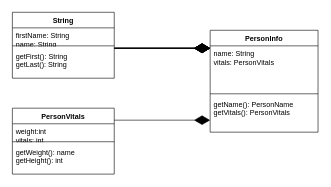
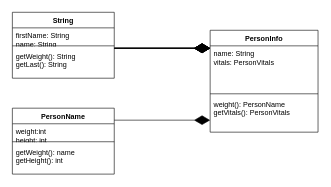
- <mxCell id="5" value="getFirst(): String&#10;getLast(): String&#10;" style="text;strokeColor=none;fillColor=none;align=left;verticalAlign=top;spacingLeft=4;spacingRight=4;overflow=hidden;rotatable=0;points=[[0,0.5],[1,0.5]];portConstraint=eastwest;" vertex="1" parent="2"><mxGeometry y="60" width="170" height="50" as="geometry" /></mxCell>
+ <mxCell id="5" value="getWeight(): String&#10;getLast(): String&#10;" style="text;strokeColor=none;fillColor=none;align=left;verticalAlign=top;spacingLeft=4;spacingRight=4;overflow=hidden;rotatable=0;points=[[0,0.5],[1,0.5]];portConstraint=eastwest;" vertex="1" parent="2"><mxGeometry y="60" width="170" height="50" as="geometry" /></mxCell>
- <mxCell id="9" value="getName(): PersonName&#10;getVitals(): PersonVitals&#10;" style="text;strokeColor=none;fillColor=none;align=left;verticalAlign=top;spacingLeft=4;spacingRight=4;overflow=hidden;rotatable=0;points=[[0,0.5],[1,0.5]];portConstraint=eastwest;" vertex="1" parent="6"><mxGeometry y="110" width="180" height="60" as="geometry" /></mxCell>
+ <mxCell id="9" value="weight(): PersonName&#10;getVitals(): PersonVitals&#10;" style="text;strokeColor=none;fillColor=none;align=left;verticalAlign=top;spacingLeft=4;spacingRight=4;overflow=hidden;rotatable=0;points=[[0,0.5],[1,0.5]];portConstraint=eastwest;" vertex="1" parent="6"><mxGeometry y="110" width="180" height="60" as="geometry" /></mxCell>
- <mxCell id="10" value="PersonVitals" style="swimlane;fontStyle=1;align=center;verticalAlign=top;childLayout=stackLayout;horizontal=1;startSize=26;horizontalStack=0;resizeParent=1;resizeParentMax=0;resizeLast=0;collapsible=1;marginBottom=0;" vertex="1" parent="1"><mxGeometry x="20" y="180" width="170" height="110" as="geometry" /></mxCell>
+ <mxCell id="10" value="PersonName" style="swimlane;fontStyle=1;align=center;verticalAlign=top;childLayout=stackLayout;horizontal=1;startSize=26;horizontalStack=0;resizeParent=1;resizeParentMax=0;resizeLast=0;collapsible=1;marginBottom=0;" vertex="1" parent="1"><mxGeometry x="20" y="180" width="170" height="110" as="geometry" /></mxCell>
- <mxCell id="11" value="weight:int&#10;vitals: int&#10;" style="text;strokeColor=none;fillColor=none;align=left;verticalAlign=top;spacingLeft=4;spacingRight=4;overflow=hidden;rotatable=0;points=[[0,0.5],[1,0.5]];portConstraint=eastwest;" vertex="1" parent="10"><mxGeometry y="26" width="170" height="26" as="geometry" /></mxCell>
+ <mxCell id="11" value="weight:int&#10;height: int&#10;" style="text;strokeColor=none;fillColor=none;align=left;verticalAlign=top;spacingLeft=4;spacingRight=4;overflow=hidden;rotatable=0;points=[[0,0.5],[1,0.5]];portConstraint=eastwest;" vertex="1" parent="10"><mxGeometry y="26" width="170" height="26" as="geometry" /></mxCell>
